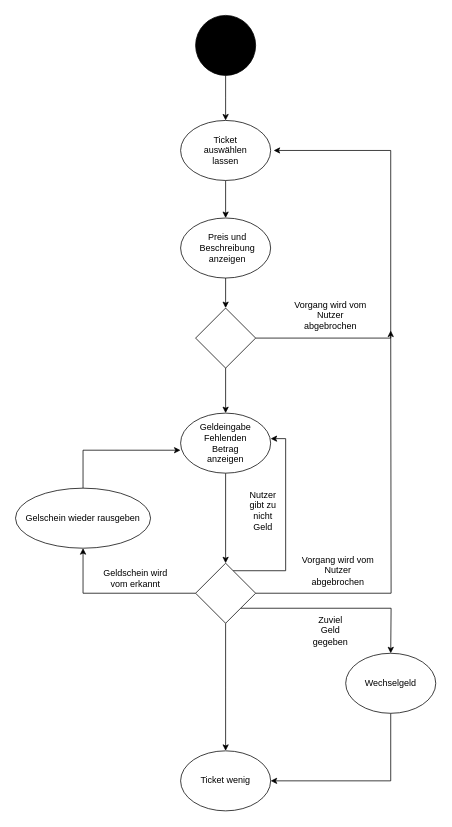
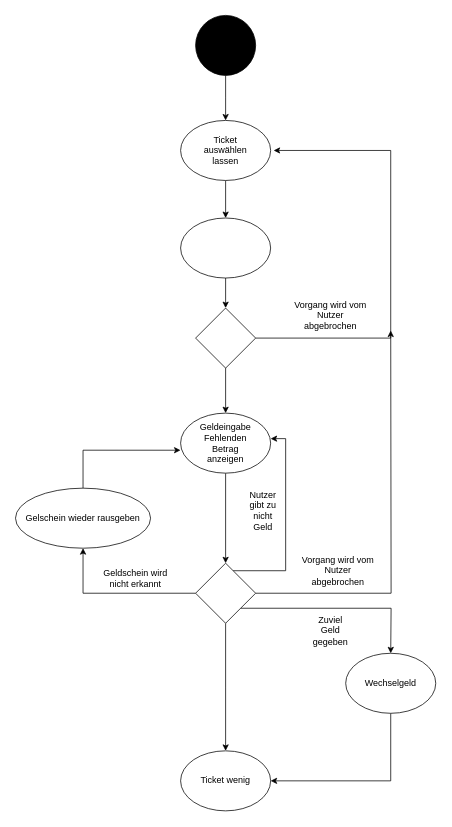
- <mxCell id="9" value="Preis und Beschreibung anzeigen" style="text;html=1;strokeColor=none;fillColor=none;align=center;verticalAlign=middle;whiteSpace=wrap;rounded=0;" vertex="1" parent="1"><mxGeometry x="260" y="320" width="85" height="20" as="geometry" /></mxCell>
- <mxCell id="31" value="Geldschein wird vom erkannt&lt;br&gt;" style="text;html=1;strokeColor=none;fillColor=none;align=center;verticalAlign=middle;whiteSpace=wrap;rounded=0;" vertex="1" parent="1"><mxGeometry x="130" y="760" width="100" height="20" as="geometry" /></mxCell>
+ <mxCell id="31" value="Geldschein wird nicht erkannt&lt;br&gt;" style="text;html=1;strokeColor=none;fillColor=none;align=center;verticalAlign=middle;whiteSpace=wrap;rounded=0;" vertex="1" parent="1"><mxGeometry x="130" y="760" width="100" height="20" as="geometry" /></mxCell>
